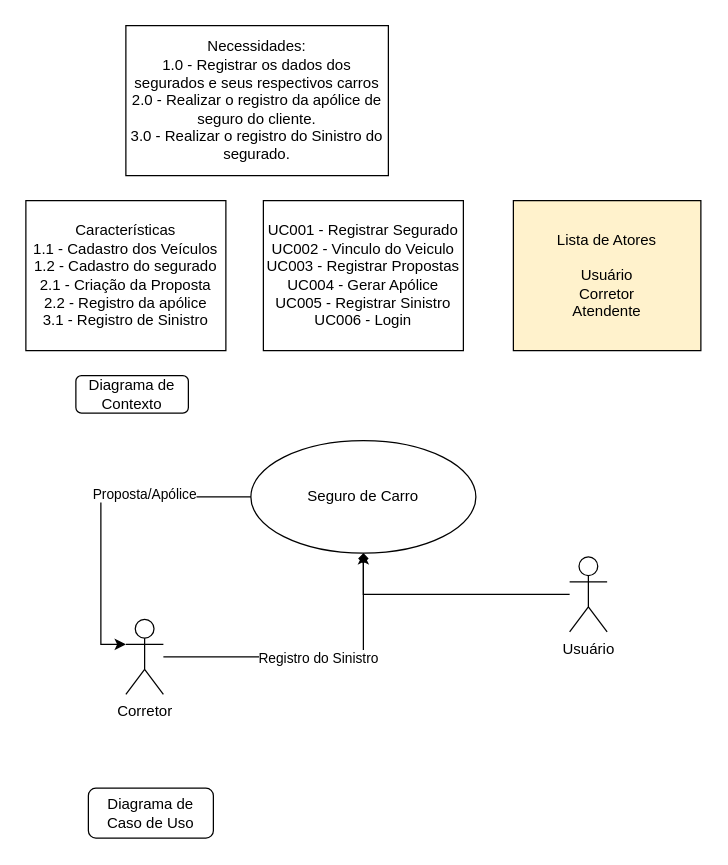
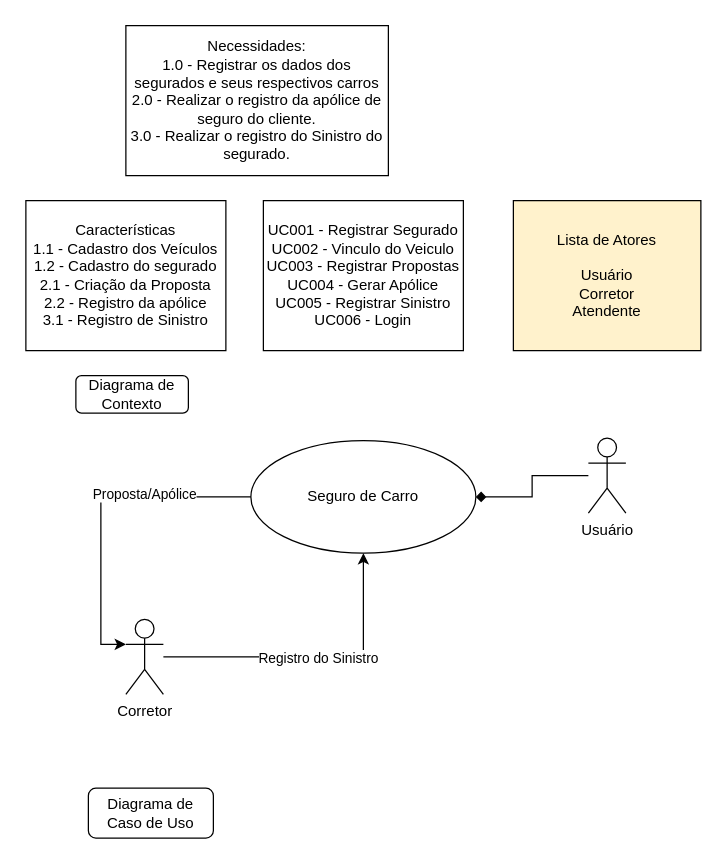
- <mxCell id="11" value="Usuário&lt;br&gt;" style="shape=umlActor;verticalLabelPosition=bottom;verticalAlign=top;html=1;outlineConnect=0;" vertex="1" parent="1"><mxGeometry x="455" y="445" width="30" height="60" as="geometry" /></mxCell>
+ <mxCell id="11" value="Usuário&lt;br&gt;" style="shape=umlActor;verticalLabelPosition=bottom;verticalAlign=top;html=1;outlineConnect=0;" vertex="1" parent="1"><mxGeometry x="470" y="350" width="30" height="60" as="geometry" /></mxCell>
